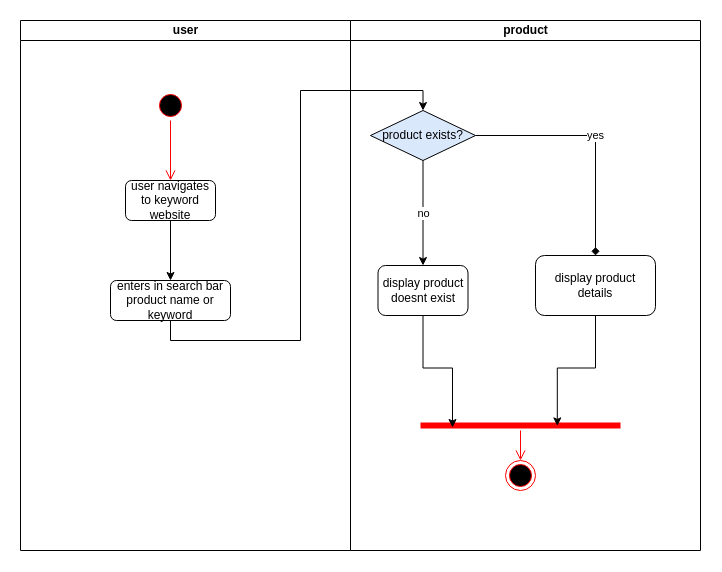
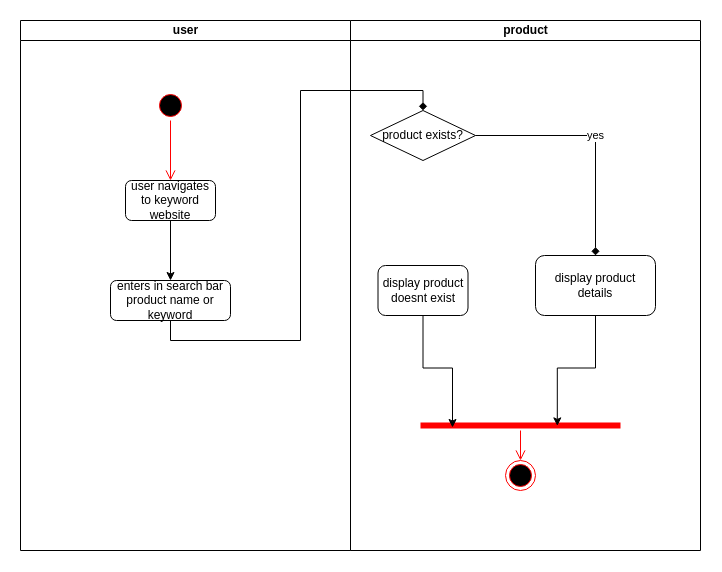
- <mxCell id="2" style="edgeStyle=orthogonalEdgeStyle;rounded=0;orthogonalLoop=1;jettySize=auto;html=1;exitX=0.5;exitY=1;exitDx=0;exitDy=0;entryX=0.5;entryY=0;entryDx=0;entryDy=0;" edge="1" parent="1" source="15" target="11"><mxGeometry relative="1" as="geometry" /></mxCell>
+ <mxCell id="2" style="edgeStyle=orthogonalEdgeStyle;rounded=0;orthogonalLoop=1;jettySize=auto;html=1;exitX=0.5;exitY=1;exitDx=0;exitDy=0;entryX=0.5;entryY=0;entryDx=0;entryDy=0;endArrow=diamond;" edge="1" parent="1" source="15" target="11"><mxGeometry relative="1" as="geometry" /></mxCell>
- <mxCell id="11" value="product exists?" style="rhombus;whiteSpace=wrap;html=1;fillColor=#dae8fc;" vertex="1" parent="3"><mxGeometry x="20" y="90" width="105" height="50" as="geometry" /></mxCell>
+ <mxCell id="11" value="product exists?" style="rhombus;whiteSpace=wrap;html=1;" vertex="1" parent="3"><mxGeometry x="20" y="90" width="105" height="50" as="geometry" /></mxCell>
- <mxCell id="13" value="no" style="edgeStyle=orthogonalEdgeStyle;rounded=0;orthogonalLoop=1;jettySize=auto;html=1;exitX=0.5;exitY=1;exitDx=0;exitDy=0;entryX=0.5;entryY=0;entryDx=0;entryDy=0;" edge="1" parent="3" source="11" target="5"><mxGeometry relative="1" as="geometry" /></mxCell>
